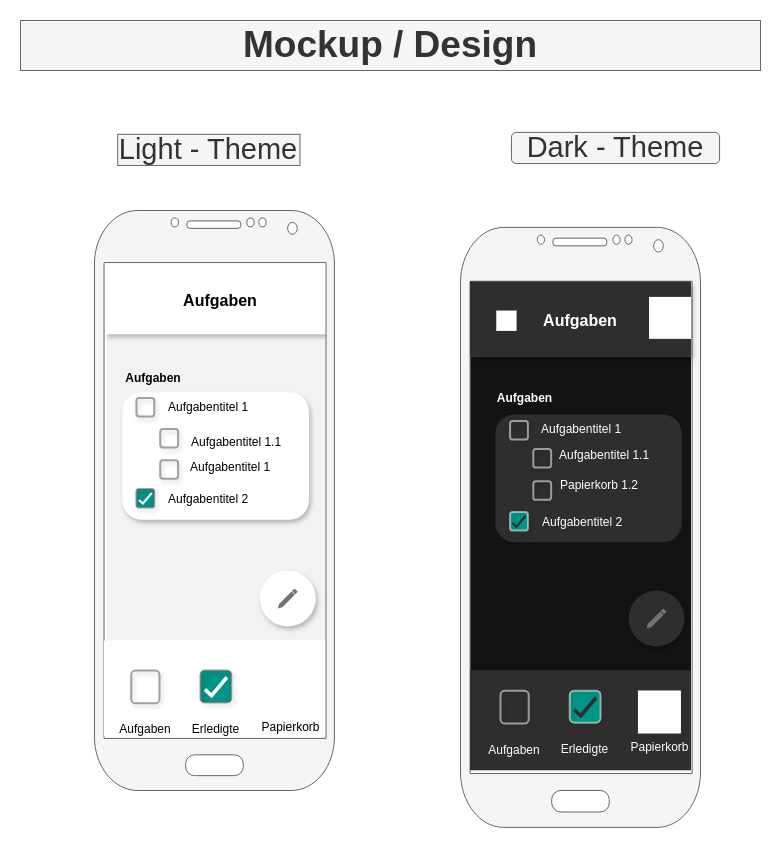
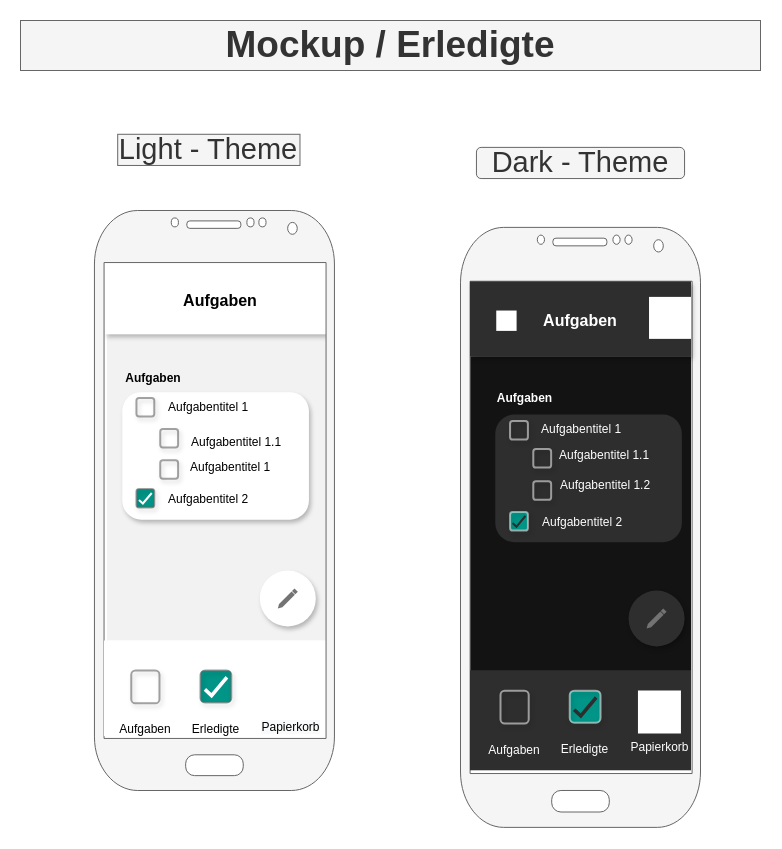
- <mxCell id="40" value="&lt;font size=&quot;1&quot;&gt;&lt;b style=&quot;font-size: 37px&quot;&gt;Mockup / Design&lt;/b&gt;&lt;/font&gt;" style="text;html=1;strokeColor=#666666;fillColor=#f5f5f5;align=center;verticalAlign=middle;whiteSpace=wrap;rounded=0;fontColor=#333333;" parent="1" vertex="1"><mxGeometry x="20" y="20" width="740" height="50" as="geometry" /></mxCell>
+ <mxCell id="40" value="&lt;font size=&quot;1&quot;&gt;&lt;b style=&quot;font-size: 37px&quot;&gt;Mockup / Erledigte&lt;/b&gt;&lt;/font&gt;" style="text;html=1;strokeColor=#666666;fillColor=#f5f5f5;align=center;verticalAlign=middle;whiteSpace=wrap;rounded=0;fontColor=#333333;" parent="1" vertex="1"><mxGeometry x="20" y="20" width="740" height="50" as="geometry" /></mxCell>
- <mxCell id="23" value="&lt;font style=&quot;font-size: 29px&quot;&gt;Dark - Theme&lt;/font&gt;" style="text;html=1;strokeColor=#666666;fillColor=#f5f5f5;align=center;verticalAlign=middle;whiteSpace=wrap;rounded=1;fontColor=#333333;glass=0;" parent="1" vertex="1"><mxGeometry x="510.94" y="131.89" width="208.13" height="31.17" as="geometry" /></mxCell>
+ <mxCell id="23" value="&lt;font style=&quot;font-size: 29px&quot;&gt;Dark - Theme&lt;/font&gt;" style="text;html=1;strokeColor=#666666;fillColor=#f5f5f5;align=center;verticalAlign=middle;whiteSpace=wrap;rounded=1;fontColor=#333333;glass=0;" parent="1" vertex="1"><mxGeometry x="475.94" y="146.89" width="208.13" height="31.17" as="geometry" /></mxCell>
- <mxCell id="35" value="&lt;span style=&quot;color: rgb(255 , 255 , 255)&quot;&gt;Papierkorb 1.2&lt;/span&gt;" style="text;html=1;strokeColor=none;fillColor=none;align=left;verticalAlign=middle;whiteSpace=wrap;rounded=0;" parent="1" vertex="1"><mxGeometry x="558.12" y="475.06" width="112.4" height="20" as="geometry" /></mxCell>
+ <mxCell id="35" value="&lt;span style=&quot;color: rgb(255 , 255 , 255)&quot;&gt;Aufgabentitel 1.2&lt;/span&gt;" style="text;html=1;strokeColor=none;fillColor=none;align=left;verticalAlign=middle;whiteSpace=wrap;rounded=0;" parent="1" vertex="1"><mxGeometry x="558.12" y="475.06" width="112.4" height="20" as="geometry" /></mxCell>
